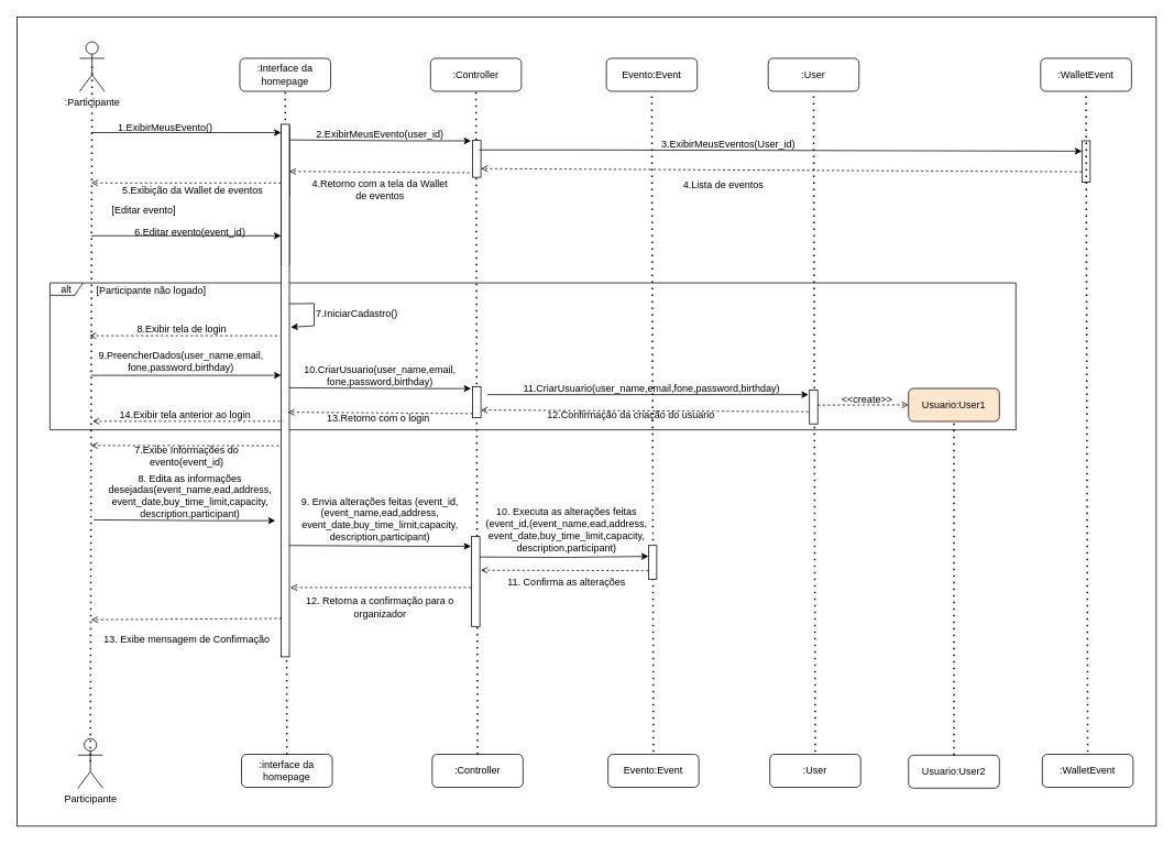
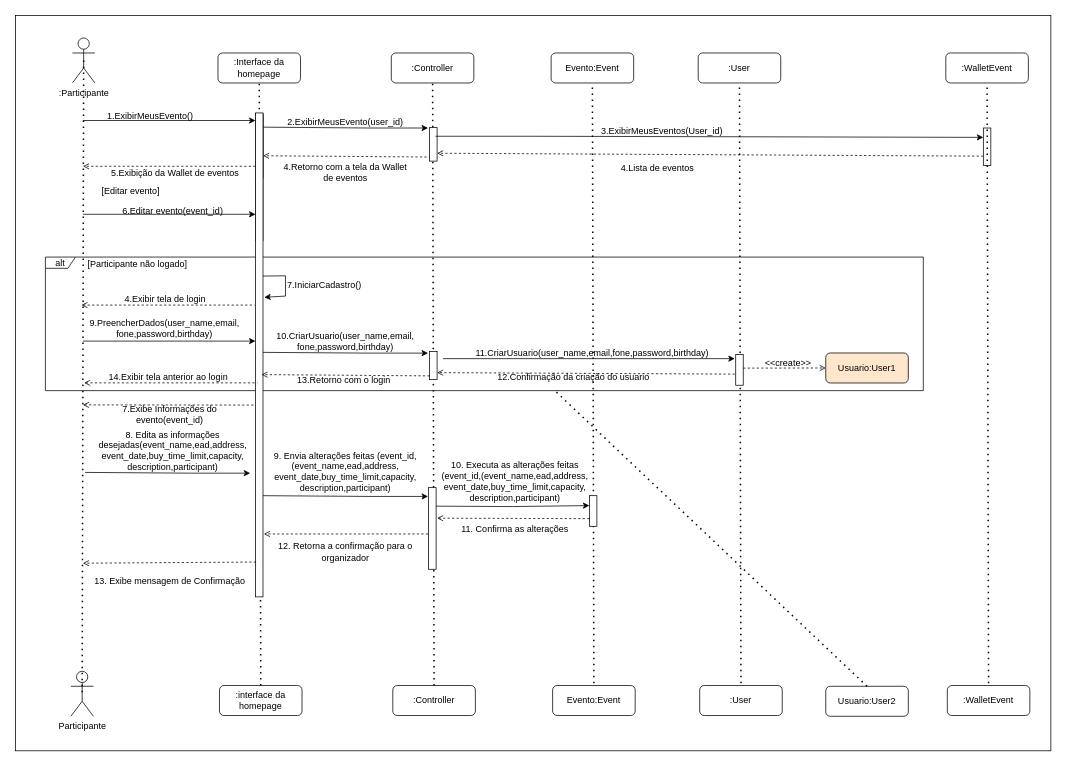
- <mxCell id="42" value="8&lt;span style=&quot;background-color: transparent; color: light-dark(rgb(0, 0, 0), rgb(255, 255, 255));&quot;&gt;.Exibir tela de login&lt;/span&gt;" style="text;html=1;align=center;verticalAlign=middle;whiteSpace=wrap;rounded=0;" parent="1" vertex="1"><mxGeometry x="135" y="378" width="170" height="40" as="geometry" /></mxCell>
+ <mxCell id="42" value="4&lt;span style=&quot;background-color: transparent; color: light-dark(rgb(0, 0, 0), rgb(255, 255, 255));&quot;&gt;.Exibir tela de login&lt;/span&gt;" style="text;html=1;align=center;verticalAlign=middle;whiteSpace=wrap;rounded=0;" parent="1" vertex="1"><mxGeometry x="135" y="378" width="170" height="40" as="geometry" /></mxCell>
- <mxCell id="57" value="" style="endArrow=none;dashed=1;html=1;dashPattern=1 3;strokeWidth=2;rounded=0;exitX=0.5;exitY=0;exitDx=0;exitDy=0;" parent="1" source="56" target="55" edge="1"><mxGeometry width="50" height="50" relative="1" as="geometry"><mxPoint x="1160" y="1468.857" as="sourcePoint" /><mxPoint x="1160" y="640" as="targetPoint" /></mxGeometry></mxCell>
+ <mxCell id="57" value="" style="endArrow=none;dashed=1;html=1;dashPattern=1 3;strokeWidth=2;rounded=0;exitX=0.5;exitY=0;exitDx=0;exitDy=0;" parent="1" source="56" target="34" edge="1"><mxGeometry width="50" height="50" relative="1" as="geometry"><mxPoint x="1160" y="1468.857" as="sourcePoint" /><mxPoint x="1160" y="640" as="targetPoint" /></mxGeometry></mxCell>
